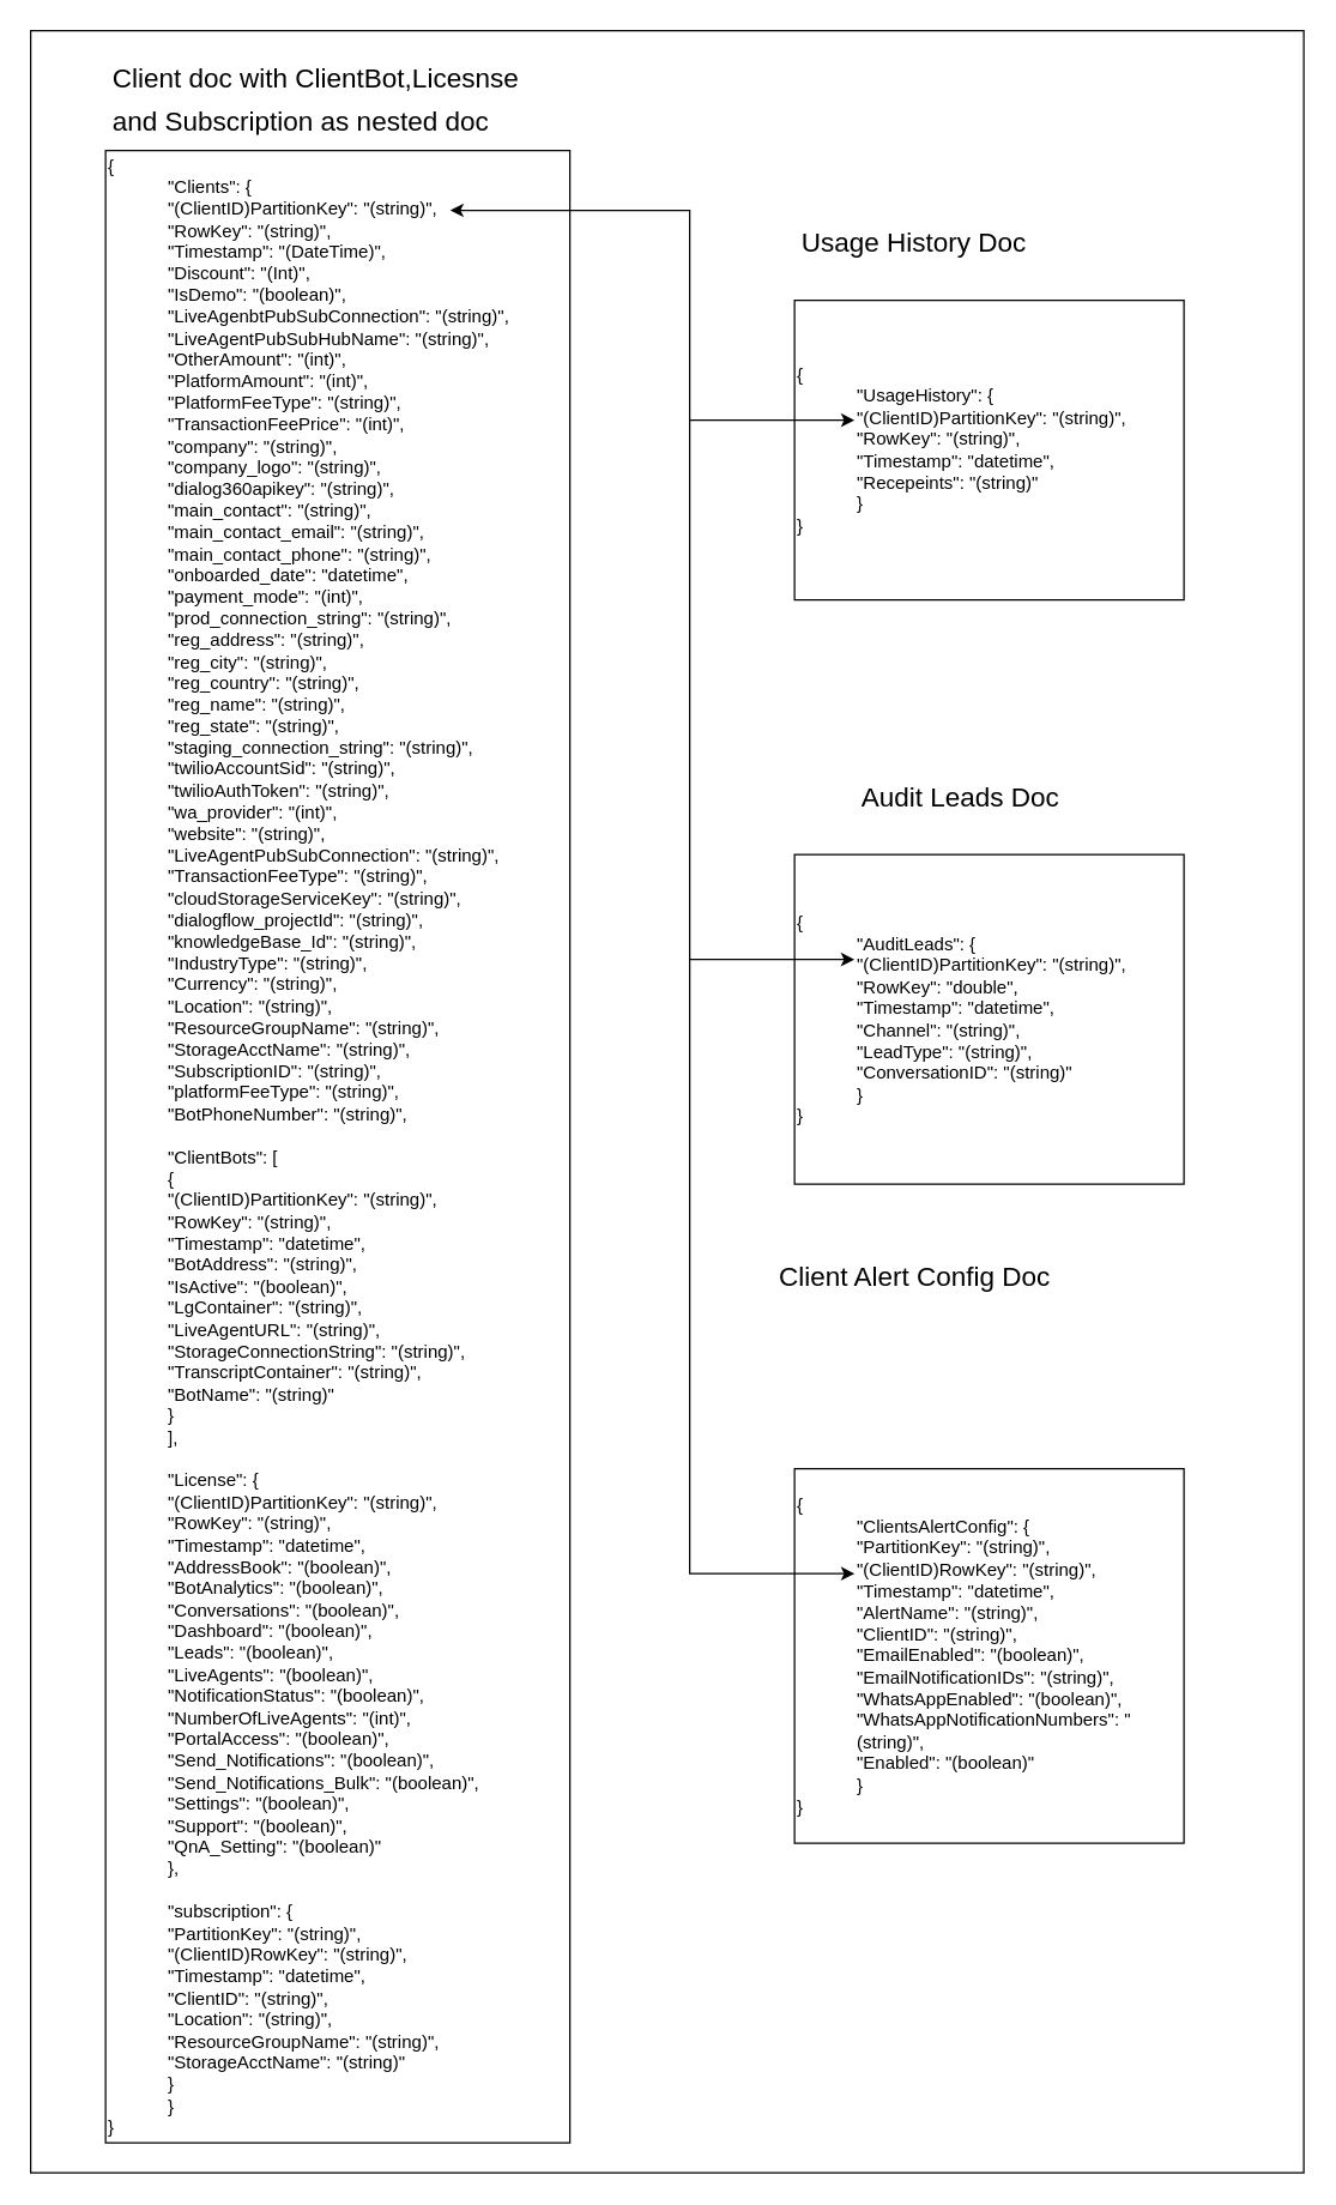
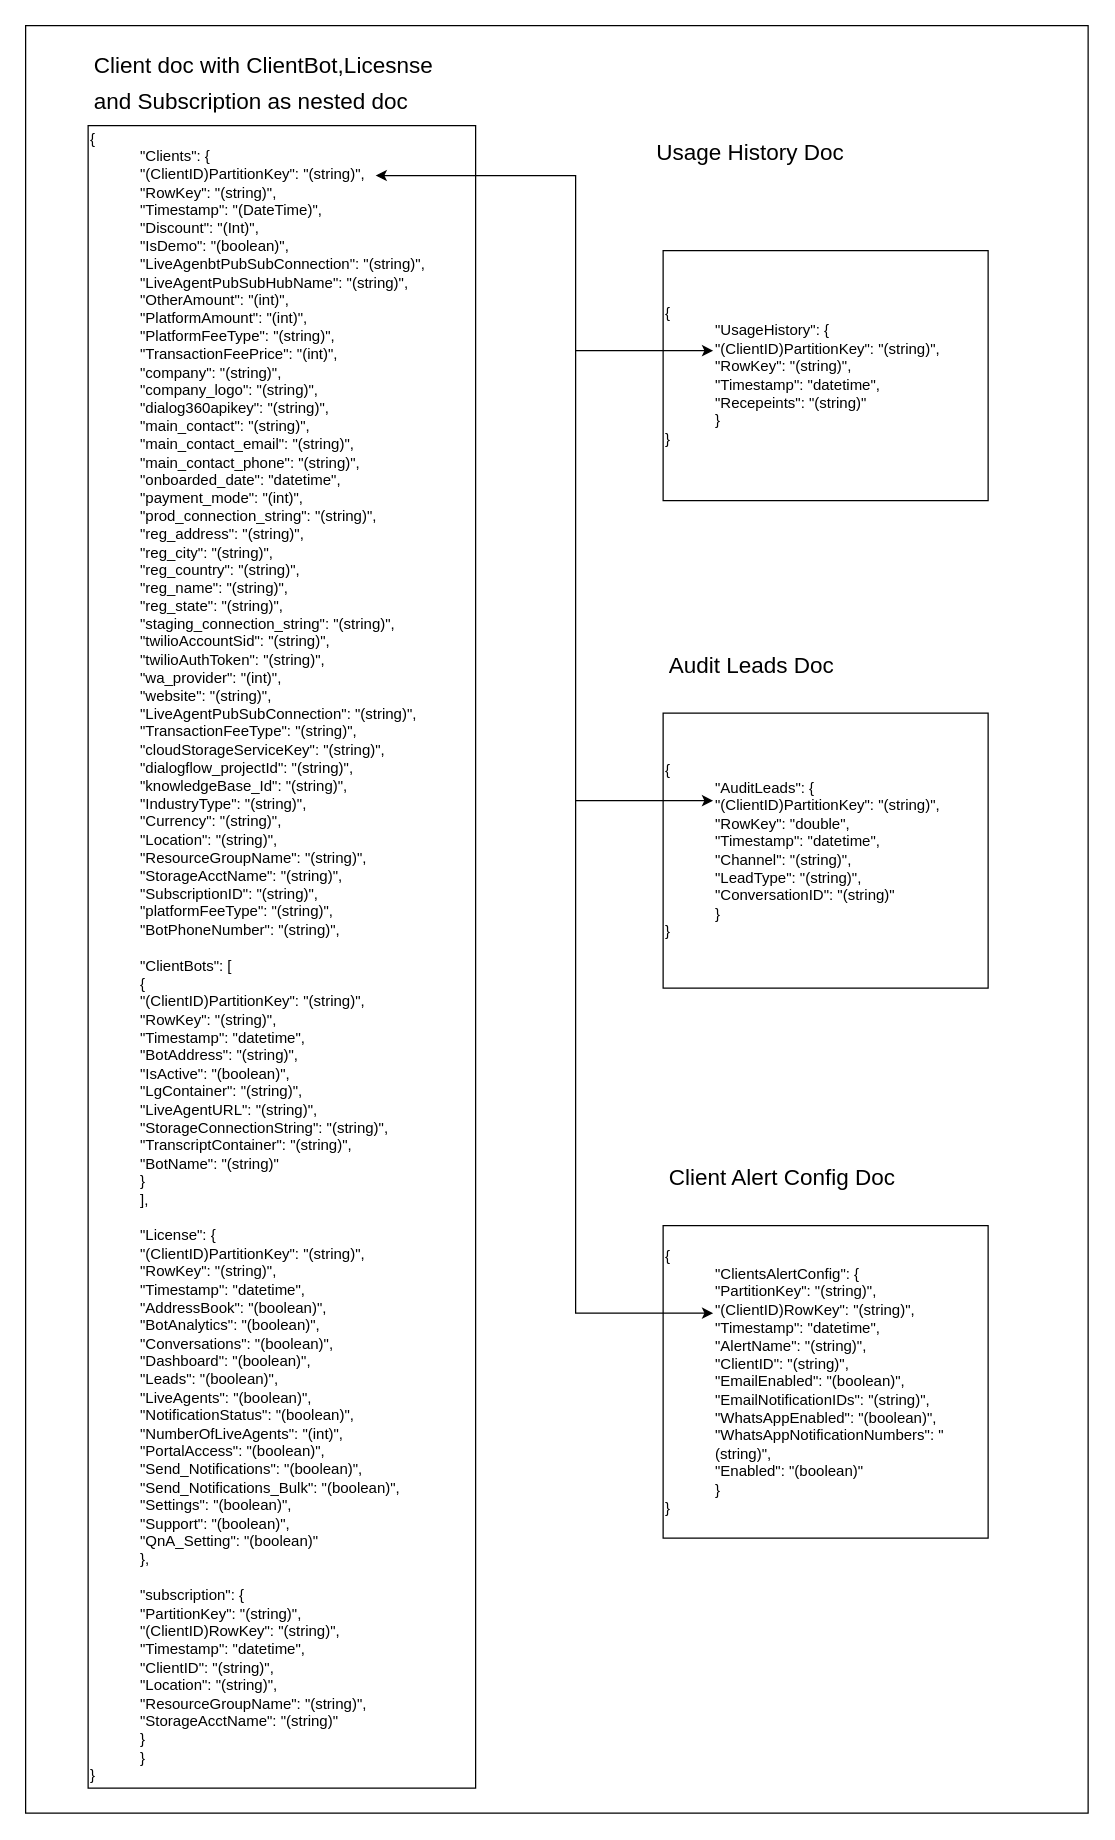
- <mxCell id="10" value="&lt;h1&gt;&lt;font style=&quot;font-size: 18px ; font-weight: normal&quot;&gt;Usage History Doc&lt;/font&gt;&lt;/h1&gt;" style="text;html=1;strokeColor=none;fillColor=none;spacing=5;spacingTop=-20;whiteSpace=wrap;overflow=hidden;rounded=0;fontSize=18;" parent="1" vertex="1"><mxGeometry x="530" y="120" width="260" height="70" as="geometry" /></mxCell>
+ <mxCell id="10" value="&lt;h1&gt;&lt;font style=&quot;font-size: 18px ; font-weight: normal&quot;&gt;Usage History Doc&lt;/font&gt;&lt;/h1&gt;" style="text;html=1;strokeColor=none;fillColor=none;spacing=5;spacingTop=-20;whiteSpace=wrap;overflow=hidden;rounded=0;fontSize=18;" parent="1" vertex="1"><mxGeometry x="520" y="80" width="260" height="70" as="geometry" /></mxCell>
- <mxCell id="9" value="&lt;h1&gt;&lt;span style=&quot;font-weight: normal&quot;&gt;&lt;font style=&quot;font-size: 18px&quot;&gt;Audit Leads Doc&lt;/font&gt;&lt;/span&gt;&lt;/h1&gt;" style="text;html=1;strokeColor=none;fillColor=none;spacing=5;spacingTop=-20;whiteSpace=wrap;overflow=hidden;rounded=0;fontSize=18;" parent="1" vertex="1"><mxGeometry x="570" y="490" width="260" height="60" as="geometry" /></mxCell>
+ <mxCell id="9" value="&lt;h1&gt;&lt;span style=&quot;font-weight: normal&quot;&gt;&lt;font style=&quot;font-size: 18px&quot;&gt;Audit Leads Doc&lt;/font&gt;&lt;/span&gt;&lt;/h1&gt;" style="text;html=1;strokeColor=none;fillColor=none;spacing=5;spacingTop=-20;whiteSpace=wrap;overflow=hidden;rounded=0;fontSize=18;" parent="1" vertex="1"><mxGeometry x="530" y="490" width="260" height="60" as="geometry" /></mxCell>
- <mxCell id="11" value="&lt;h1&gt;&lt;font style=&quot;font-size: 18px ; font-weight: normal&quot;&gt;Client Alert Config Doc&lt;/font&gt;&lt;/h1&gt;" style="text;html=1;strokeColor=none;fillColor=none;spacing=5;spacingTop=-20;whiteSpace=wrap;overflow=hidden;rounded=0;fontSize=18;" parent="1" vertex="1"><mxGeometry x="515" y="810" width="260" height="70" as="geometry" /></mxCell>
+ <mxCell id="11" value="&lt;h1&gt;&lt;font style=&quot;font-size: 18px ; font-weight: normal&quot;&gt;Client Alert Config Doc&lt;/font&gt;&lt;/h1&gt;" style="text;html=1;strokeColor=none;fillColor=none;spacing=5;spacingTop=-20;whiteSpace=wrap;overflow=hidden;rounded=0;fontSize=18;" parent="1" vertex="1"><mxGeometry x="530" y="900" width="260" height="70" as="geometry" /></mxCell>
